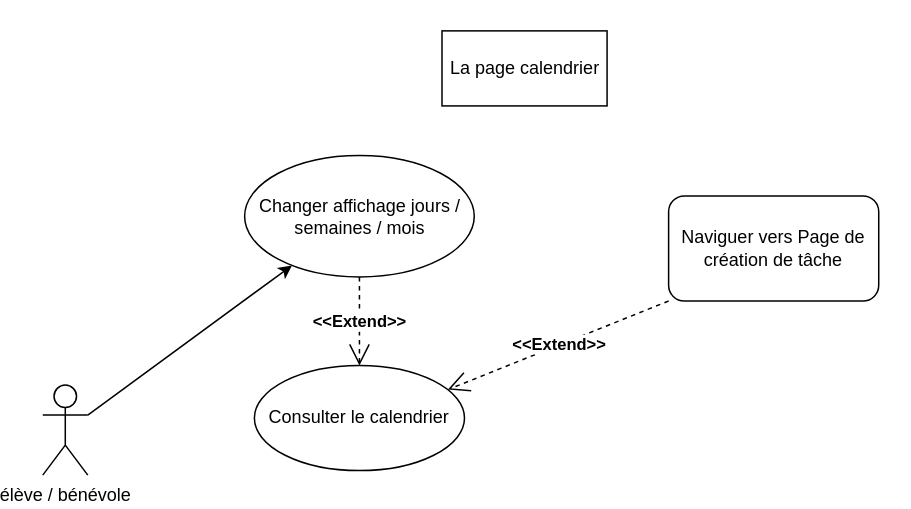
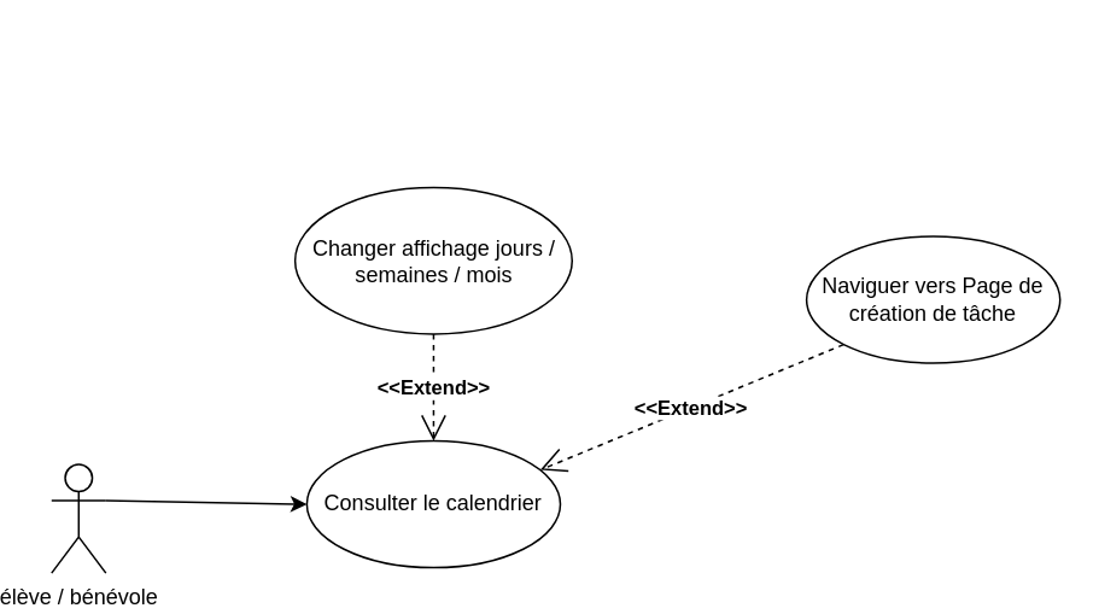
- <mxCell id="3" value="La page calendrier" style="html=1;" parent="1" vertex="1"><mxGeometry x="286" y="20" width="110" height="50" as="geometry" /></mxCell>
- <mxCell id="9" value="Naviguer vers Page de création de tâche" style="whiteSpace=wrap;html=1;rounded=1;" parent="1" vertex="1"><mxGeometry x="437" y="130" width="140" height="70" as="geometry" /></mxCell>
+ <mxCell id="9" value="Naviguer vers Page de création de tâche" style="ellipse;whiteSpace=wrap;html=1;" parent="1" vertex="1"><mxGeometry x="437" y="130" width="140" height="70" as="geometry" /></mxCell>
- <mxCell id="5" value="" style="endArrow=classic;html=1;exitX=1;exitY=0.333;exitDx=0;exitDy=0;exitPerimeter=0;" parent="1" source="2" target="6" edge="1"><mxGeometry width="50" height="50" relative="1" as="geometry"><mxPoint x="336" y="406" as="sourcePoint" /><mxPoint x="386" y="356" as="targetPoint" /></mxGeometry></mxCell>
+ <mxCell id="5" value="" style="endArrow=classic;html=1;exitX=1;exitY=0.333;exitDx=0;exitDy=0;exitPerimeter=0;entryX=0;entryY=0.5;entryDx=0;entryDy=0;" parent="1" source="2" target="4" edge="1"><mxGeometry width="50" height="50" relative="1" as="geometry"><mxPoint x="336" y="406" as="sourcePoint" /><mxPoint x="386" y="356" as="targetPoint" /></mxGeometry></mxCell>
